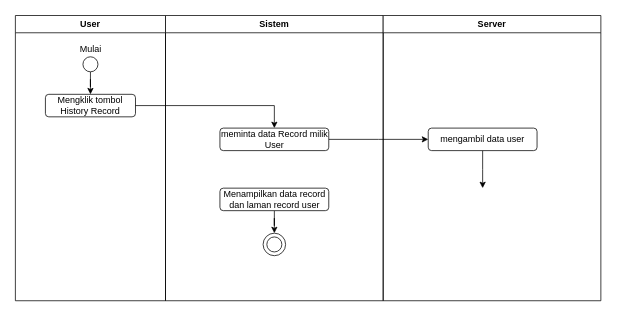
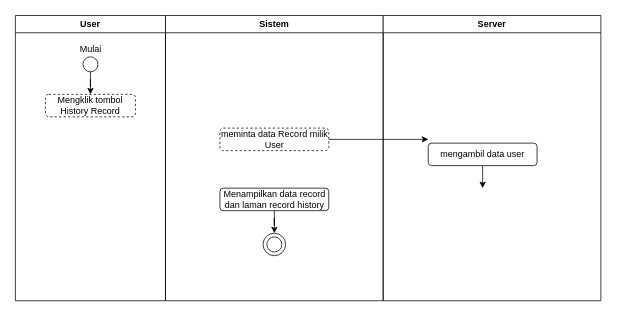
- <mxCell id="5" value="Mengklik tombol History Record" style="rounded=1;whiteSpace=wrap;html=1;" parent="2" vertex="1"><mxGeometry x="40" y="105" width="120" height="30" as="geometry" /></mxCell>
+ <mxCell id="5" value="Mengklik tombol History Record" style="rounded=1;whiteSpace=wrap;html=1;dashed=1;" parent="2" vertex="1"><mxGeometry x="40" y="105" width="120" height="30" as="geometry" /></mxCell>
- <mxCell id="17" style="edgeStyle=orthogonalEdgeStyle;rounded=0;orthogonalLoop=1;jettySize=auto;html=1;entryX=0.5;entryY=0;entryDx=0;entryDy=0;" parent="1" source="5" target="9" edge="1"><mxGeometry relative="1" as="geometry"><mxPoint x="280" y="140" as="targetPoint" /></mxGeometry></mxCell>
- <mxCell id="9" value="meminta data Record milik User" style="rounded=1;whiteSpace=wrap;html=1;" parent="7" vertex="1"><mxGeometry x="72.5" y="150" width="145" height="30" as="geometry" /></mxCell>
+ <mxCell id="9" value="meminta data Record milik User" style="rounded=1;whiteSpace=wrap;html=1;dashed=1;" parent="7" vertex="1"><mxGeometry x="72.5" y="150" width="145" height="30" as="geometry" /></mxCell>
- <mxCell id="16" value="mengambil data user" style="rounded=1;whiteSpace=wrap;html=1;" parent="14" vertex="1"><mxGeometry x="60" y="150" width="145" height="30" as="geometry" /></mxCell>
+ <mxCell id="16" value="mengambil data user" style="rounded=1;whiteSpace=wrap;html=1;" parent="14" vertex="1"><mxGeometry x="60" y="170" width="145" height="30" as="geometry" /></mxCell>
- <mxCell id="11" value="Menampilkan data record dan laman record user" style="rounded=1;whiteSpace=wrap;html=1;" parent="7" vertex="1"><mxGeometry x="72.5" y="230" width="145" height="30" as="geometry" /></mxCell>
+ <mxCell id="11" value="Menampilkan data record dan laman record history" style="rounded=1;whiteSpace=wrap;html=1;" parent="7" vertex="1"><mxGeometry x="72.5" y="230" width="145" height="30" as="geometry" /></mxCell>
